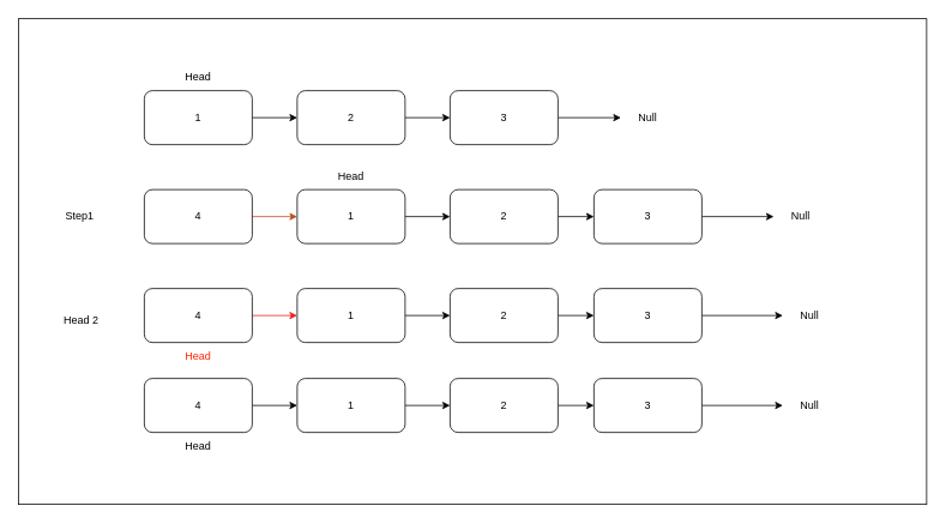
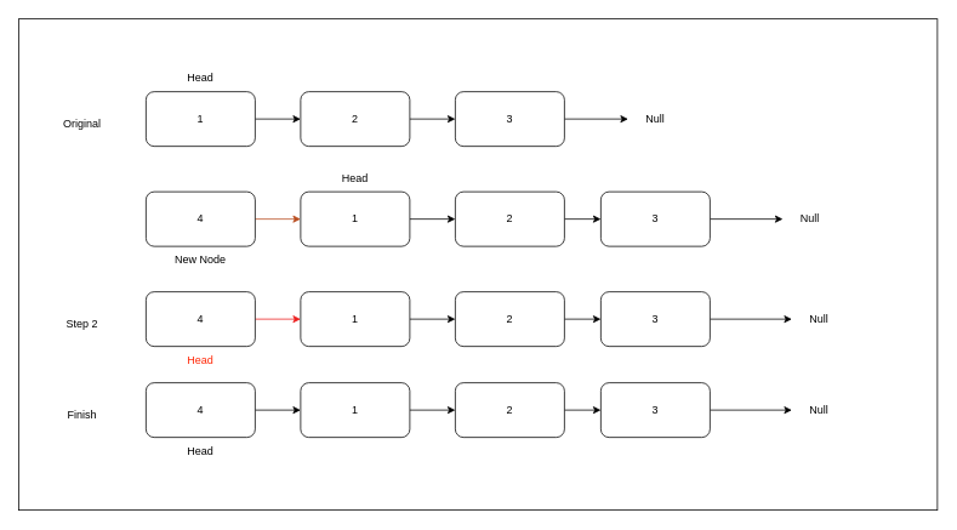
+ <mxCell id="33" value="Original" style="text;html=1;strokeColor=none;fillColor=none;align=center;verticalAlign=middle;whiteSpace=wrap;rounded=0;" vertex="1" parent="1"><mxGeometry x="60" y="120" width="60" height="30" as="geometry" /></mxCell>
- <mxCell id="34" value="Step1&amp;nbsp;" style="text;html=1;strokeColor=none;fillColor=none;align=center;verticalAlign=middle;whiteSpace=wrap;rounded=0;" vertex="1" parent="1"><mxGeometry x="60" y="225" width="60" height="30" as="geometry" /></mxCell>
+ <mxCell id="41" value="New Node" style="text;html=1;strokeColor=none;fillColor=none;align=center;verticalAlign=middle;whiteSpace=wrap;rounded=0;" vertex="1" parent="1"><mxGeometry x="190" y="270" width="60" height="30" as="geometry" /></mxCell>
- <mxCell id="35" value="Head 2" style="text;html=1;strokeColor=none;fillColor=none;align=center;verticalAlign=middle;whiteSpace=wrap;rounded=0;" vertex="1" parent="1"><mxGeometry x="60" y="340" width="60" height="30" as="geometry" /></mxCell>
+ <mxCell id="35" value="Step 2" style="text;html=1;strokeColor=none;fillColor=none;align=center;verticalAlign=middle;whiteSpace=wrap;rounded=0;" vertex="1" parent="1"><mxGeometry x="60" y="340" width="60" height="30" as="geometry" /></mxCell>
+ <mxCell id="36" value="Finish" style="text;html=1;strokeColor=none;fillColor=none;align=center;verticalAlign=middle;whiteSpace=wrap;rounded=0;" vertex="1" parent="1"><mxGeometry x="60" y="440" width="60" height="30" as="geometry" /></mxCell>
